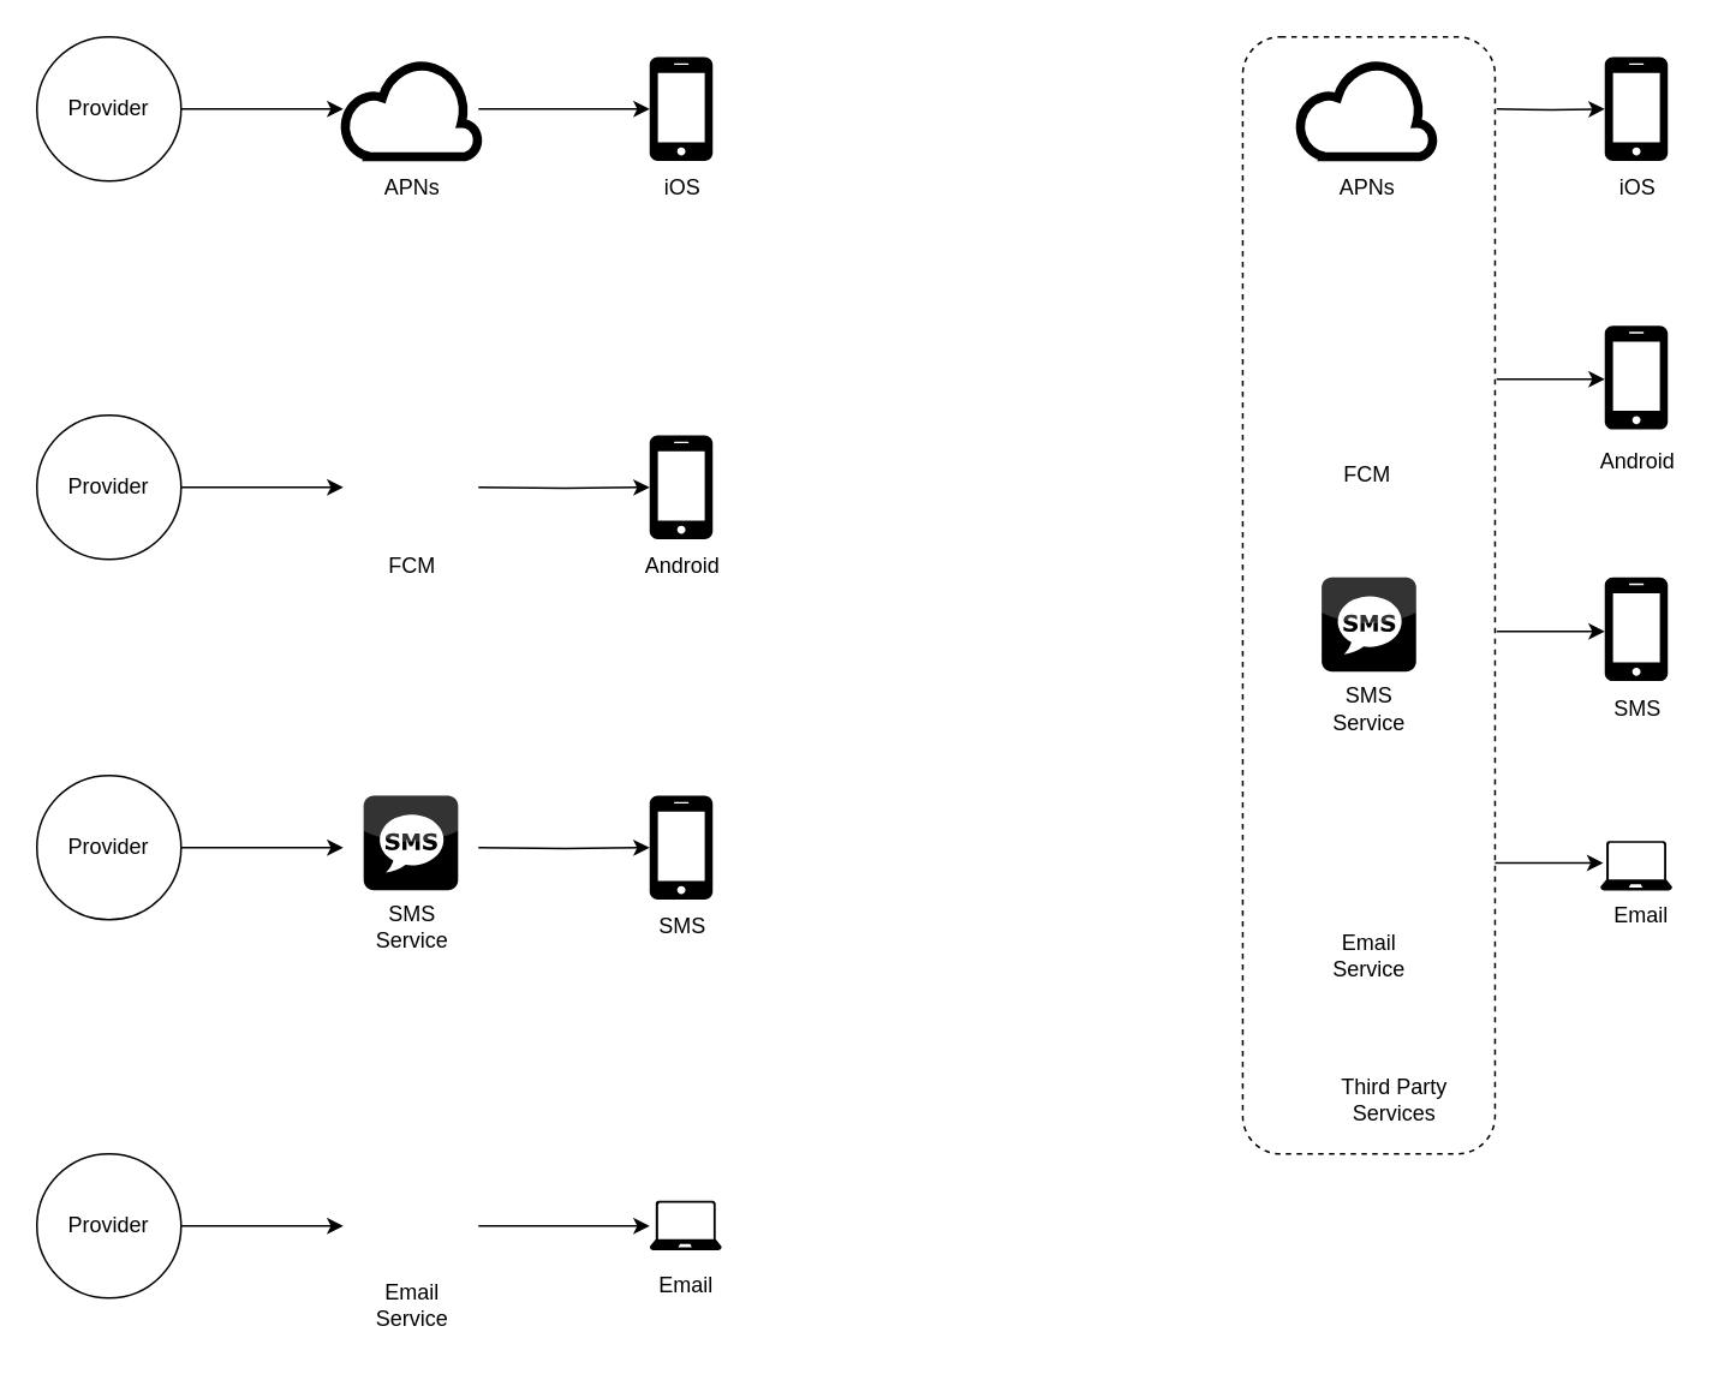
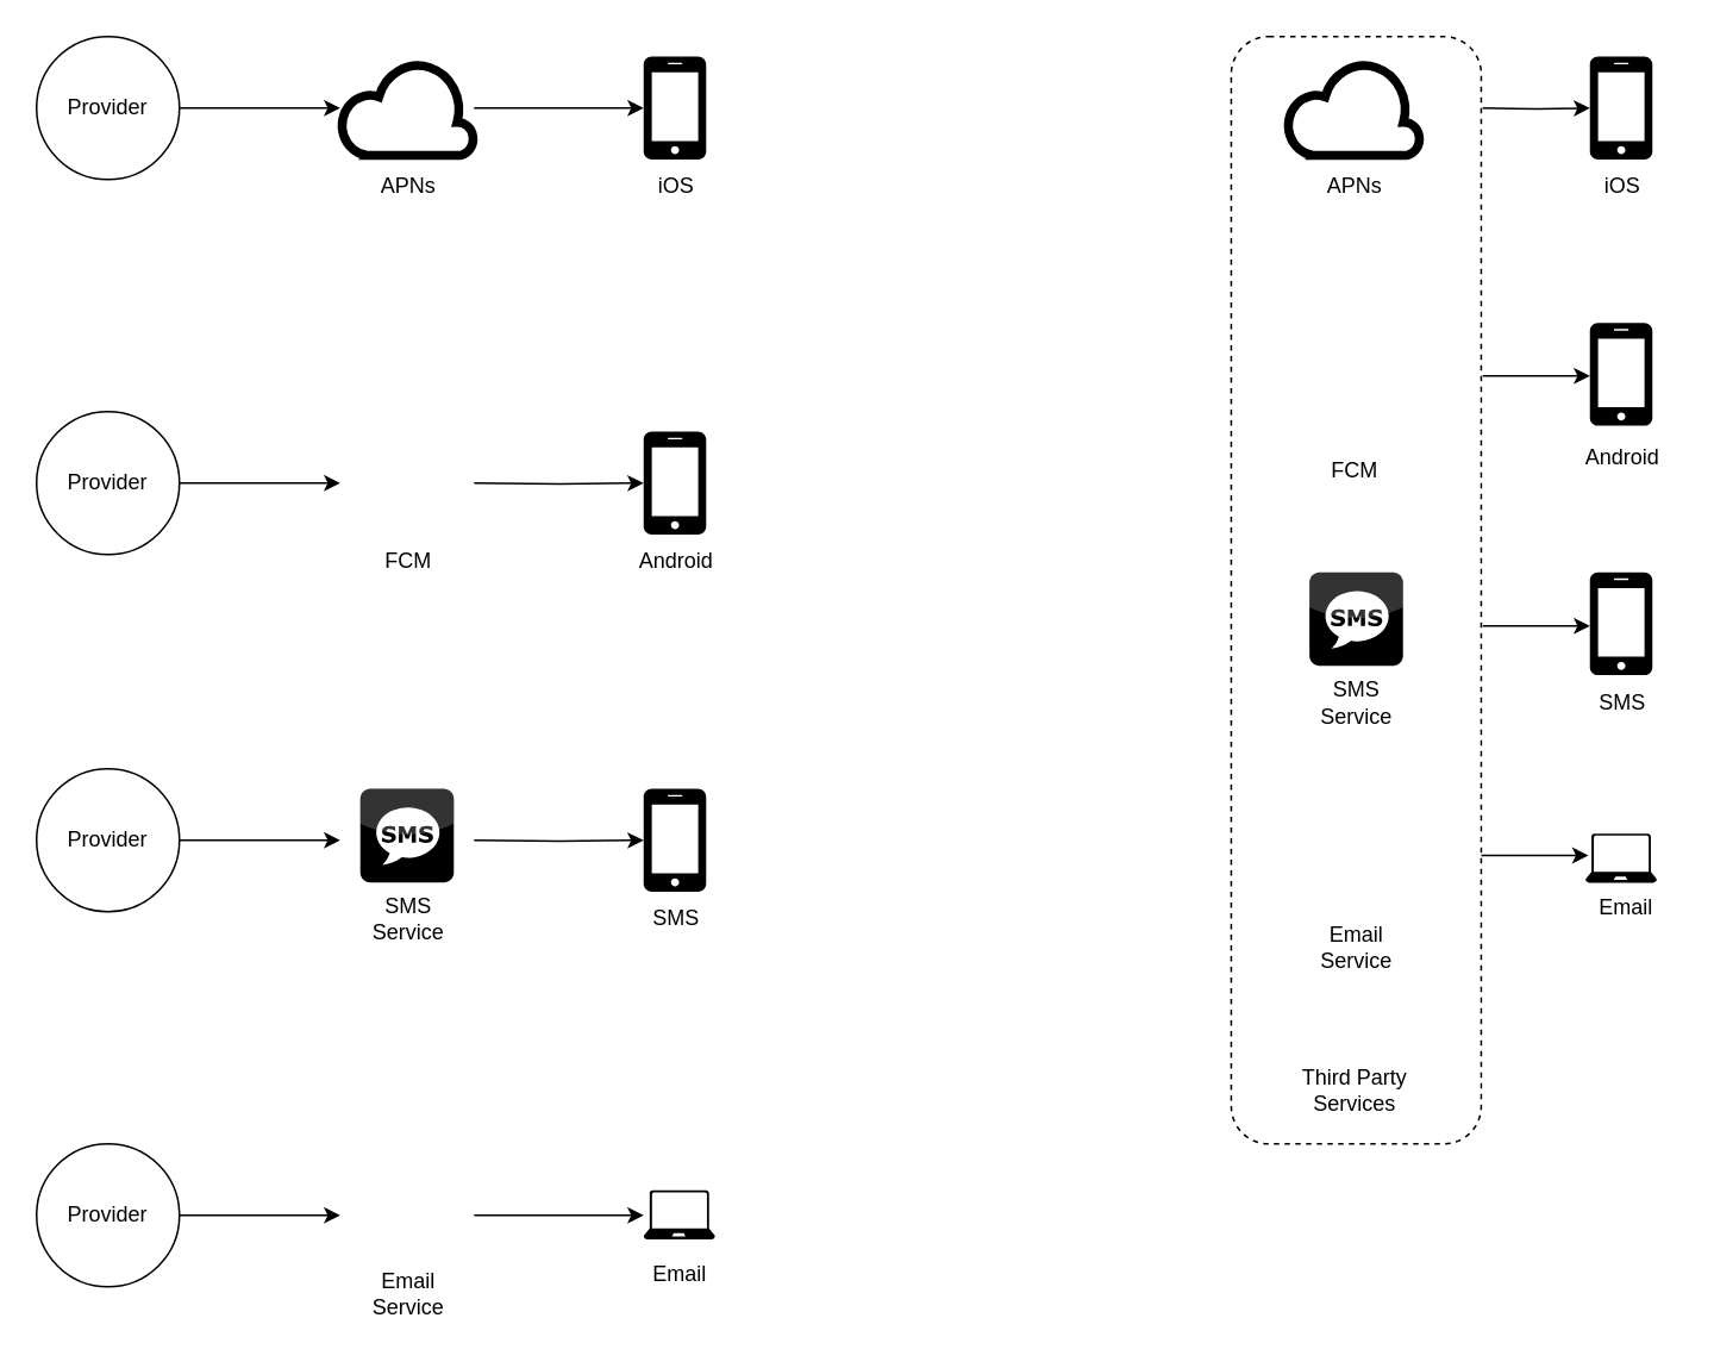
- <mxCell id="51" value="Third Party&lt;div&gt;Services&lt;/div&gt;" style="text;html=1;align=center;verticalAlign=middle;resizable=0;points=[];autosize=1;strokeColor=none;fillColor=none;" vertex="1" parent="1"><mxGeometry x="732.5" y="590" width="80" height="40" as="geometry" /></mxCell>
+ <mxCell id="51" value="Third Party&lt;div&gt;Services&lt;/div&gt;" style="text;html=1;align=center;verticalAlign=middle;resizable=0;points=[];autosize=1;strokeColor=none;fillColor=none;" vertex="1" parent="1"><mxGeometry x="717.5" y="590" width="80" height="40" as="geometry" /></mxCell>
